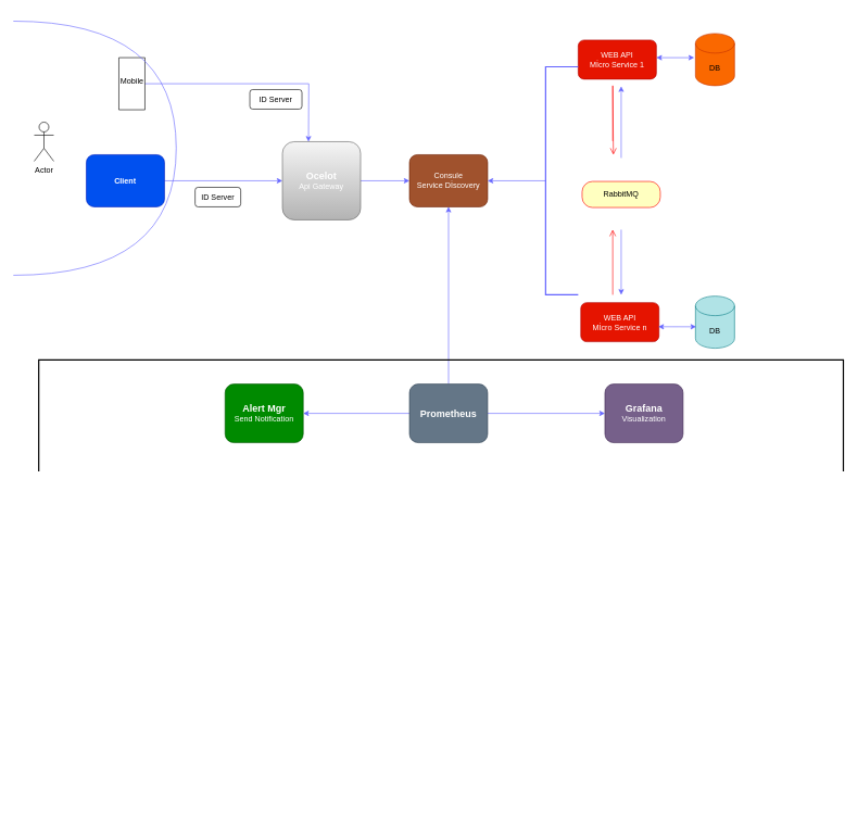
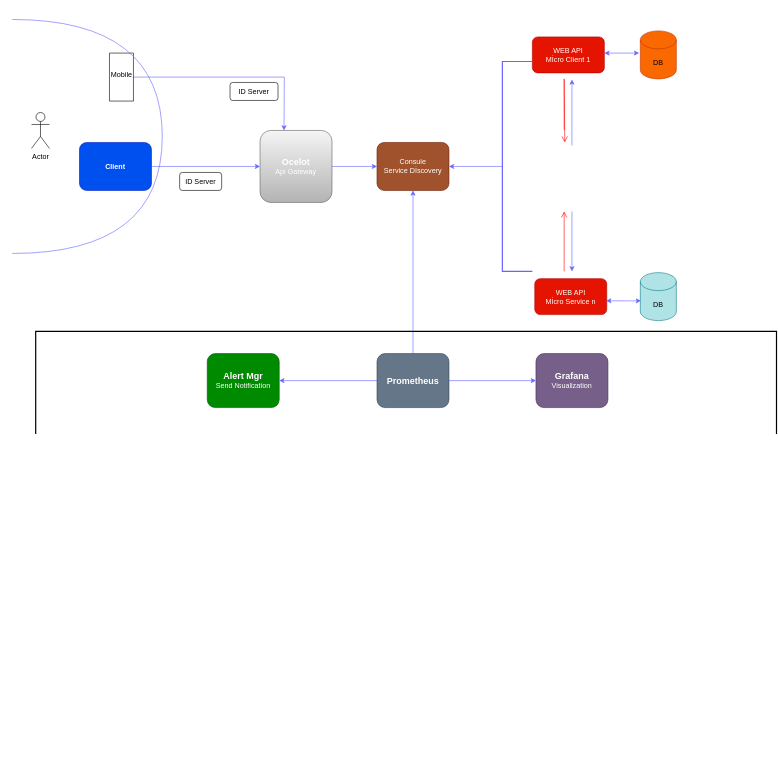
- <mxCell id="12" value="WEB API&lt;br&gt;Mİcro Service 1&lt;br&gt;" style="rounded=1;whiteSpace=wrap;html=1;fillColor=#e51400;strokeColor=#B20000;fontColor=#ffffff;" vertex="1" parent="1"><mxGeometry x="887" y="61" width="120" height="60" as="geometry" /></mxCell>
+ <mxCell id="12" value="WEB API&lt;br&gt;Mİcro Client 1&lt;br&gt;" style="rounded=1;whiteSpace=wrap;html=1;fillColor=#e51400;strokeColor=#B20000;fontColor=#ffffff;" vertex="1" parent="1"><mxGeometry x="887" y="61" width="120" height="60" as="geometry" /></mxCell>
- <mxCell id="30" value="RabbitMQ" style="rounded=1;whiteSpace=wrap;html=1;arcSize=40;fontColor=#000000;fillColor=#ffffc0;strokeColor=#ff0000;" vertex="1" parent="1"><mxGeometry x="893" y="278" width="120" height="40" as="geometry" /></mxCell>
- <mxCell id="24" value="&lt;font color=&quot;#ffffff&quot;&gt;&lt;font style=&quot;font-size: 15px&quot;&gt;&lt;b&gt;Grafana&lt;/b&gt;&lt;/font&gt;&lt;br&gt;Visualization&lt;/font&gt;" style="rounded=1;whiteSpace=wrap;html=1;fillColor=#76608a;strokeColor=#432D57;fontColor=#ffffff;" vertex="1" parent="1"><mxGeometry x="928" y="589" width="120" height="90" as="geometry" /></mxCell>
+ <mxCell id="24" value="&lt;font color=&quot;#ffffff&quot;&gt;&lt;font style=&quot;font-size: 15px&quot;&gt;&lt;b&gt;Grafana&lt;/b&gt;&lt;/font&gt;&lt;br&gt;Visualization&lt;/font&gt;" style="rounded=1;whiteSpace=wrap;html=1;fillColor=#76608a;strokeColor=#432D57;fontColor=#ffffff;" vertex="1" parent="1"><mxGeometry x="893" y="589" width="120" height="90" as="geometry" /></mxCell>
